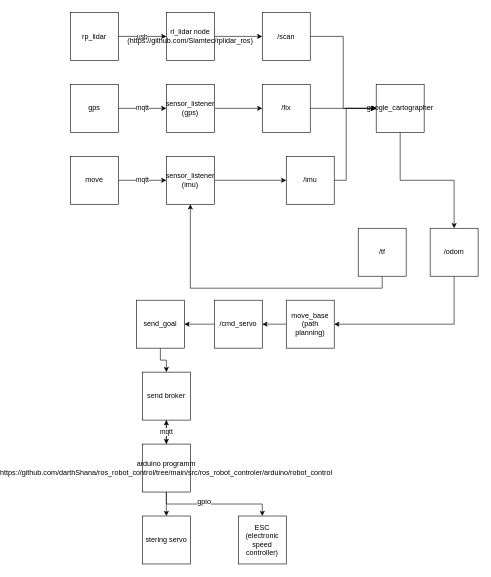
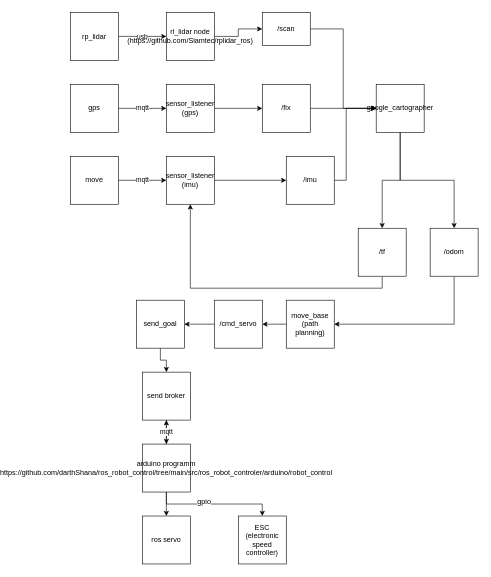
- <mxCell id="15" value="/scan" style="whiteSpace=wrap;html=1;aspect=fixed;" vertex="1" parent="1"><mxGeometry x="340" y="20" width="80" height="80" as="geometry" /></mxCell>
+ <mxCell id="15" value="/scan" style="whiteSpace=wrap;html=1;aspect=fixed;" vertex="1" parent="1"><mxGeometry x="340" y="20" width="80" height="55" as="geometry" /></mxCell>
+ <mxCell id="20" style="edgeStyle=orthogonalEdgeStyle;rounded=0;orthogonalLoop=1;jettySize=auto;html=1;exitX=0.5;exitY=1;exitDx=0;exitDy=0;" edge="1" parent="1" source="22" target="24"><mxGeometry relative="1" as="geometry" /></mxCell>
- <mxCell id="40" value="stering servo" style="whiteSpace=wrap;html=1;aspect=fixed;" vertex="1" parent="1"><mxGeometry x="140" y="860" width="80" height="80" as="geometry" /></mxCell>
+ <mxCell id="40" value="ros servo" style="whiteSpace=wrap;html=1;aspect=fixed;" vertex="1" parent="1"><mxGeometry x="140" y="860" width="80" height="80" as="geometry" /></mxCell>
